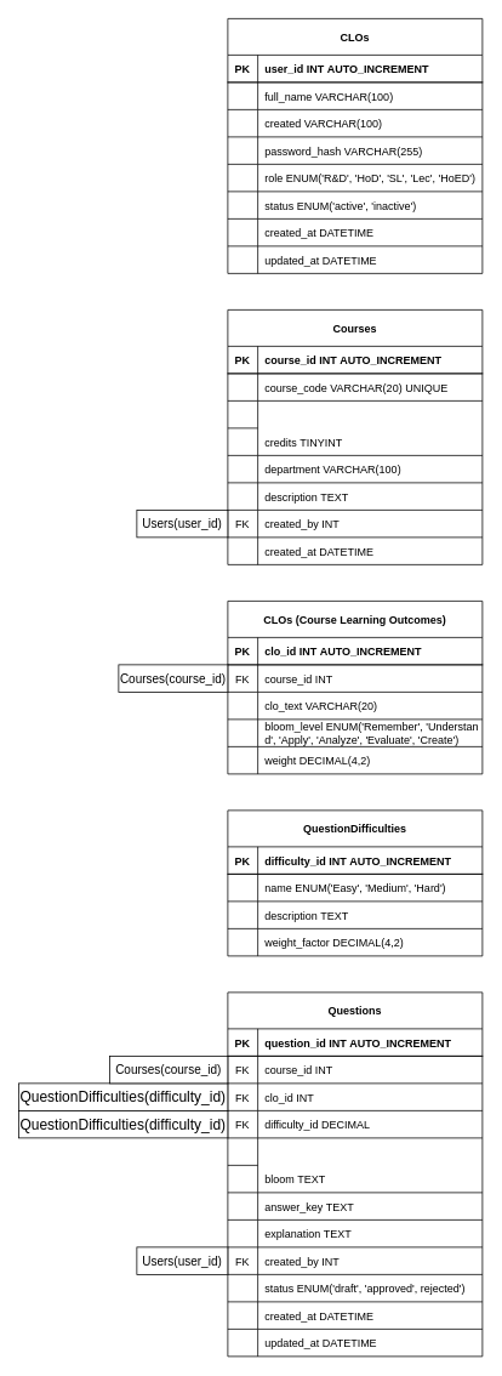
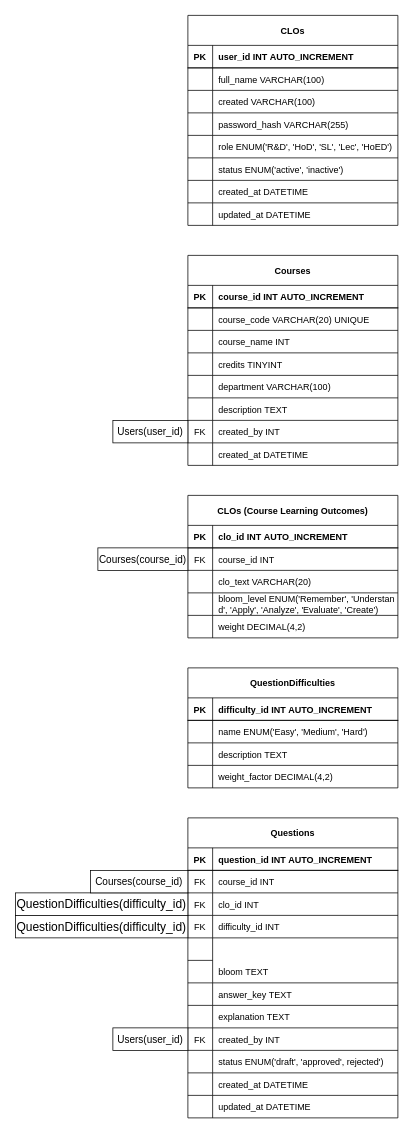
+ <mxCell id="36" value="course_name INT" style="shape=partialRectangle;overflow=hidden;connectable=0;fillColor=none;top=0;left=0;bottom=0;right=0;align=left;spacingLeft=6;fixDash=0;resizeLast=0;shadow=0;fontSize=12;" vertex="1" parent="34"><mxGeometry x="33" width="247" height="30" as="geometry"><mxRectangle width="247" height="30" as="alternateBounds" /></mxGeometry></mxCell>
- <mxCell id="95" value="difficulty_id DECIMAL" style="shape=partialRectangle;overflow=hidden;connectable=0;fillColor=none;top=0;left=0;bottom=0;right=0;align=left;spacingLeft=6;fixDash=0;resizeLast=0;shadow=0;fontSize=12;" vertex="1" parent="93"><mxGeometry x="33" width="247" height="30" as="geometry"><mxRectangle width="247" height="30" as="alternateBounds" /></mxGeometry></mxCell>
+ <mxCell id="95" value="difficulty_id INT" style="shape=partialRectangle;overflow=hidden;connectable=0;fillColor=none;top=0;left=0;bottom=0;right=0;align=left;spacingLeft=6;fixDash=0;resizeLast=0;shadow=0;fontSize=12;" vertex="1" parent="93"><mxGeometry x="33" width="247" height="30" as="geometry"><mxRectangle width="247" height="30" as="alternateBounds" /></mxGeometry></mxCell>
